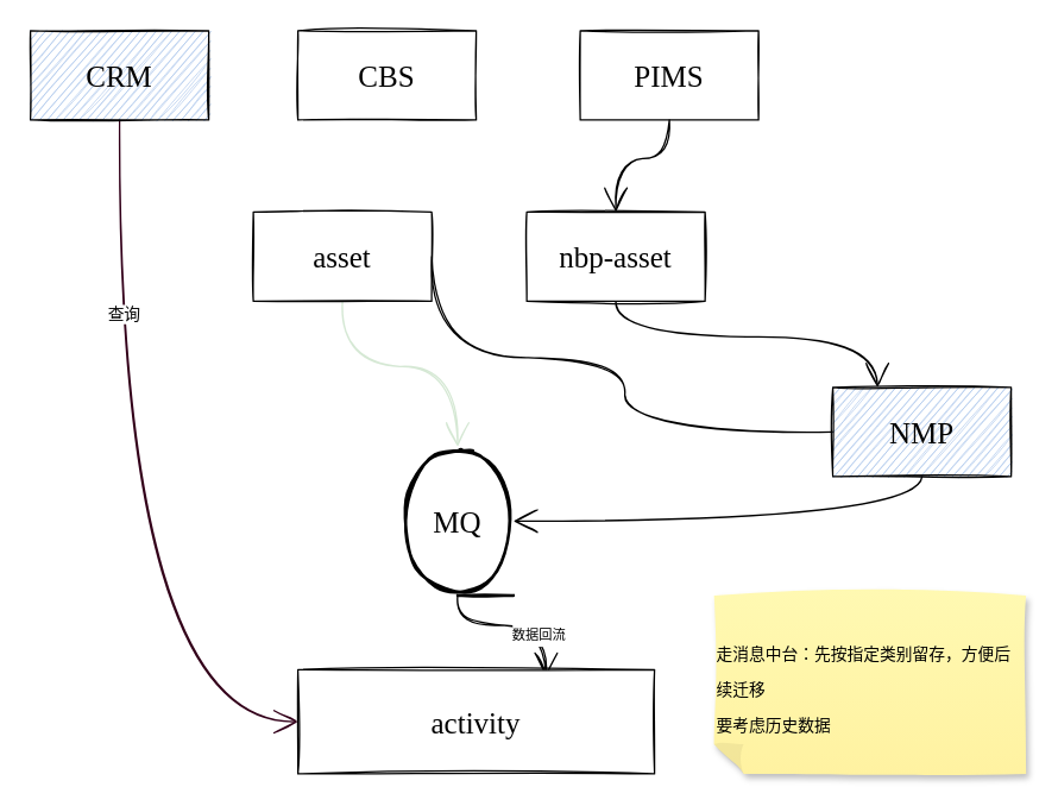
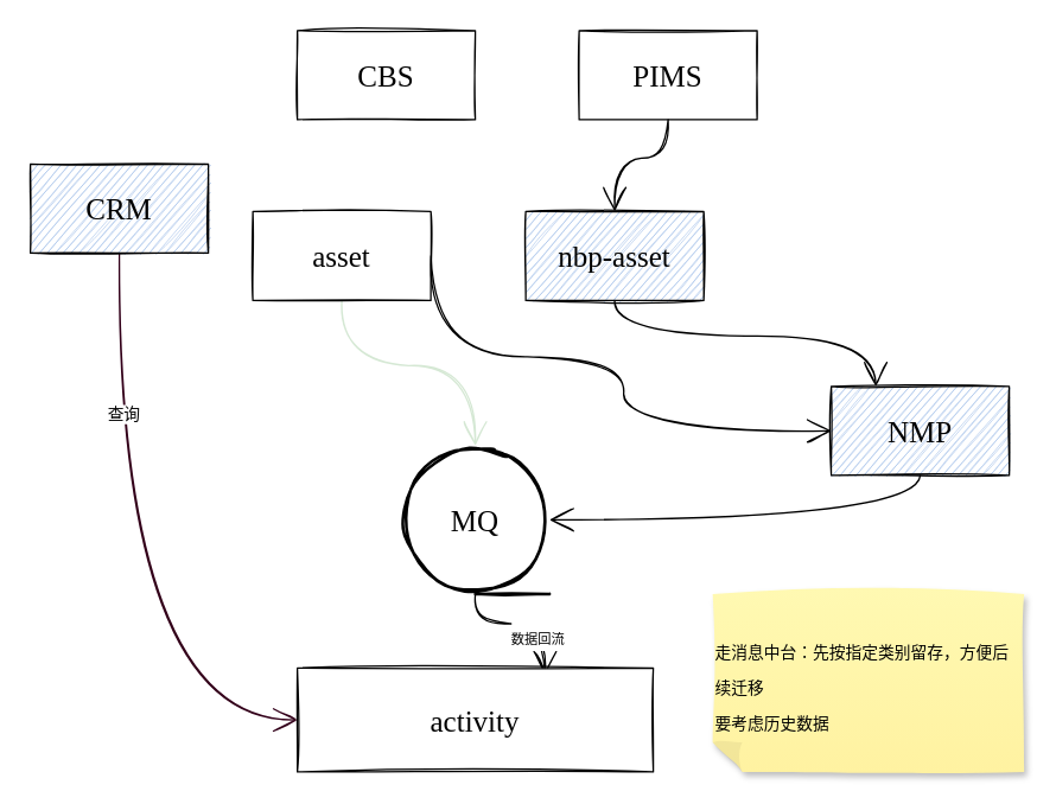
- <mxCell id="19" value="&lt;font style=&quot;font-size: 20px;&quot;&gt;CRM&lt;/font&gt;" style="whiteSpace=wrap;html=1;sketch=1;hachureGap=4;fontFamily=Architects Daughter;fontSource=https%3A%2F%2Ffonts.googleapis.com%2Fcss%3Ffamily%3DArchitects%2BDaughter;fontSize=11;fillColor=#A9C4EB;" vertex="1" parent="1"><mxGeometry x="20" y="20" width="120" height="60" as="geometry" /></mxCell>
+ <mxCell id="19" value="&lt;font style=&quot;font-size: 20px;&quot;&gt;CRM&lt;/font&gt;" style="whiteSpace=wrap;html=1;sketch=1;hachureGap=4;fontFamily=Architects Daughter;fontSource=https%3A%2F%2Ffonts.googleapis.com%2Fcss%3Ffamily%3DArchitects%2BDaughter;fontSize=11;fillColor=#A9C4EB;" vertex="1" parent="1"><mxGeometry x="20" y="110" width="120" height="60" as="geometry" /></mxCell>
- <mxCell id="9" value="nbp-asset" style="whiteSpace=wrap;html=1;sketch=1;hachureGap=4;fontFamily=Architects Daughter;fontSource=https%3A%2F%2Ffonts.googleapis.com%2Fcss%3Ffamily%3DArchitects%2BDaughter;fontSize=20;" vertex="1" parent="1"><mxGeometry x="354" y="142" width="120" height="60" as="geometry" /></mxCell>
+ <mxCell id="9" value="nbp-asset" style="whiteSpace=wrap;html=1;sketch=1;hachureGap=4;fontFamily=Architects Daughter;fontSource=https%3A%2F%2Ffonts.googleapis.com%2Fcss%3Ffamily%3DArchitects%2BDaughter;fontSize=20;fillColor=#a9c4eb;" vertex="1" parent="1"><mxGeometry x="354" y="142" width="120" height="60" as="geometry" /></mxCell>
- <mxCell id="6" style="edgeStyle=orthogonalEdgeStyle;curved=1;rounded=0;sketch=1;hachureGap=4;orthogonalLoop=1;jettySize=auto;html=1;exitX=1;exitY=0.5;exitDx=0;exitDy=0;fontFamily=Architects Daughter;fontSource=https%3A%2F%2Ffonts.googleapis.com%2Fcss%3Ffamily%3DArchitects%2BDaughter;fontSize=16;endArrow=none;startSize=14;endSize=14;sourcePerimeterSpacing=8;targetPerimeterSpacing=8;entryX=0;entryY=0.5;entryDx=0;entryDy=0;" edge="1" parent="1" source="7" target="15"><mxGeometry relative="1" as="geometry"><mxPoint x="380" y="400" as="targetPoint" /><Array as="points"><mxPoint x="290" y="240" /><mxPoint x="420" y="240" /><mxPoint x="420" y="290" /></Array></mxGeometry></mxCell>
+ <mxCell id="6" style="edgeStyle=orthogonalEdgeStyle;curved=1;rounded=0;sketch=1;hachureGap=4;orthogonalLoop=1;jettySize=auto;html=1;exitX=1;exitY=0.5;exitDx=0;exitDy=0;fontFamily=Architects Daughter;fontSource=https%3A%2F%2Ffonts.googleapis.com%2Fcss%3Ffamily%3DArchitects%2BDaughter;fontSize=16;endArrow=open;startSize=14;endSize=14;sourcePerimeterSpacing=8;targetPerimeterSpacing=8;entryX=0;entryY=0.5;entryDx=0;entryDy=0;" edge="1" parent="1" source="7" target="15"><mxGeometry relative="1" as="geometry"><mxPoint x="380" y="400" as="targetPoint" /><Array as="points"><mxPoint x="290" y="240" /><mxPoint x="420" y="240" /><mxPoint x="420" y="290" /></Array></mxGeometry></mxCell>
- <mxCell id="12" value="MQ" style="strokeWidth=2;html=1;shape=mxgraph.flowchart.sequential_data;whiteSpace=wrap;sketch=1;hachureGap=4;fontFamily=Architects Daughter;fontSource=https%3A%2F%2Ffonts.googleapis.com%2Fcss%3Ffamily%3DArchitects%2BDaughter;fontSize=20;" vertex="1" parent="1"><mxGeometry x="270" y="300" width="75" height="100" as="geometry" /></mxCell>
+ <mxCell id="12" value="MQ" style="strokeWidth=2;html=1;shape=mxgraph.flowchart.sequential_data;whiteSpace=wrap;sketch=1;hachureGap=4;fontFamily=Architects Daughter;fontSource=https%3A%2F%2Ffonts.googleapis.com%2Fcss%3Ffamily%3DArchitects%2BDaughter;fontSize=20;" vertex="1" parent="1"><mxGeometry x="270" y="300" width="100" height="100" as="geometry" /></mxCell>
